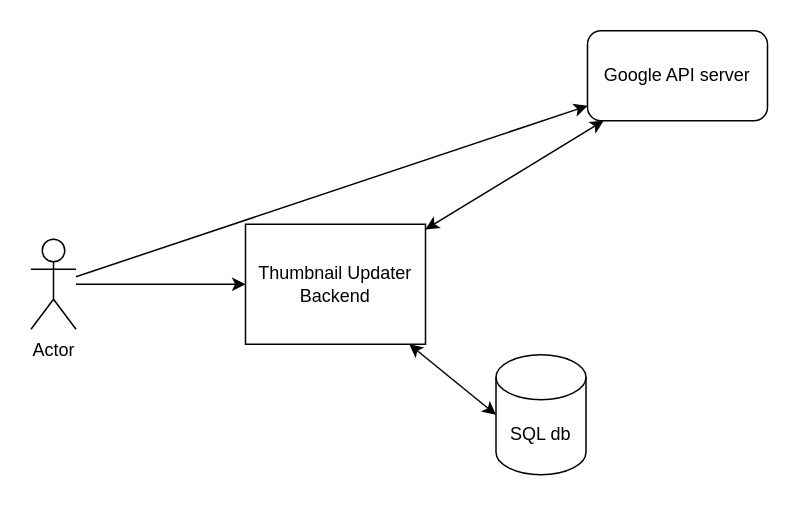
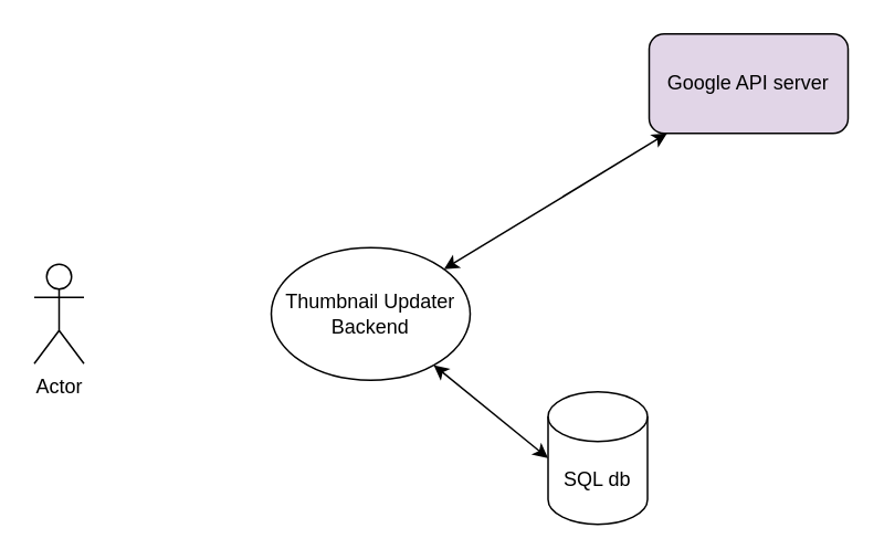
- <mxCell id="3" value="Google API server" style="rounded=1;whiteSpace=wrap;html=1;" vertex="1" parent="1"><mxGeometry x="391" y="20" width="120" height="60" as="geometry" /></mxCell>
+ <mxCell id="3" value="Google API server" style="rounded=1;whiteSpace=wrap;html=1;fillColor=#e1d5e7;" vertex="1" parent="1"><mxGeometry x="391" y="20" width="120" height="60" as="geometry" /></mxCell>
- <mxCell id="5" value="" style="endArrow=classic;html=1;rounded=0;" edge="1" parent="1" source="4" target="3"><mxGeometry width="50" height="50" relative="1" as="geometry"><mxPoint x="312" y="313" as="sourcePoint" /><mxPoint x="362" y="263" as="targetPoint" /></mxGeometry></mxCell>
- <mxCell id="6" value="" style="endArrow=classic;html=1;rounded=0;" edge="1" parent="1" source="4" target="2"><mxGeometry width="50" height="50" relative="1" as="geometry"><mxPoint x="312" y="313" as="sourcePoint" /><mxPoint x="362" y="263" as="targetPoint" /></mxGeometry></mxCell>
- <mxCell id="2" value="Thumbnail Updater Backend" style="whiteSpace=wrap;html=1;rounded=0;" vertex="1" parent="1"><mxGeometry x="163" y="149" width="120" height="80" as="geometry" /></mxCell>
+ <mxCell id="2" value="Thumbnail Updater Backend" style="ellipse;whiteSpace=wrap;html=1;" vertex="1" parent="1"><mxGeometry x="163" y="149" width="120" height="80" as="geometry" /></mxCell>
